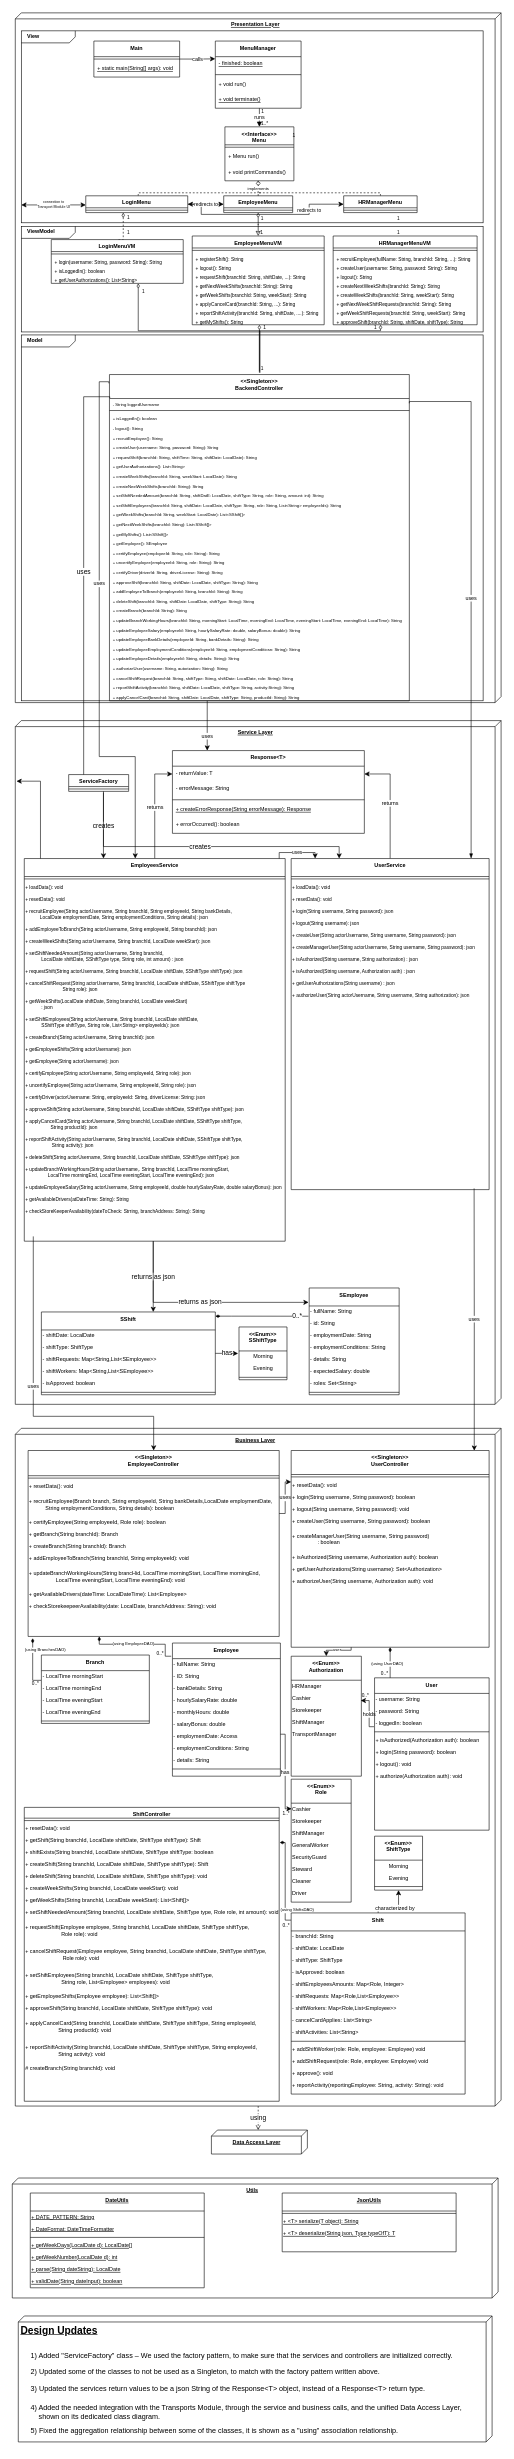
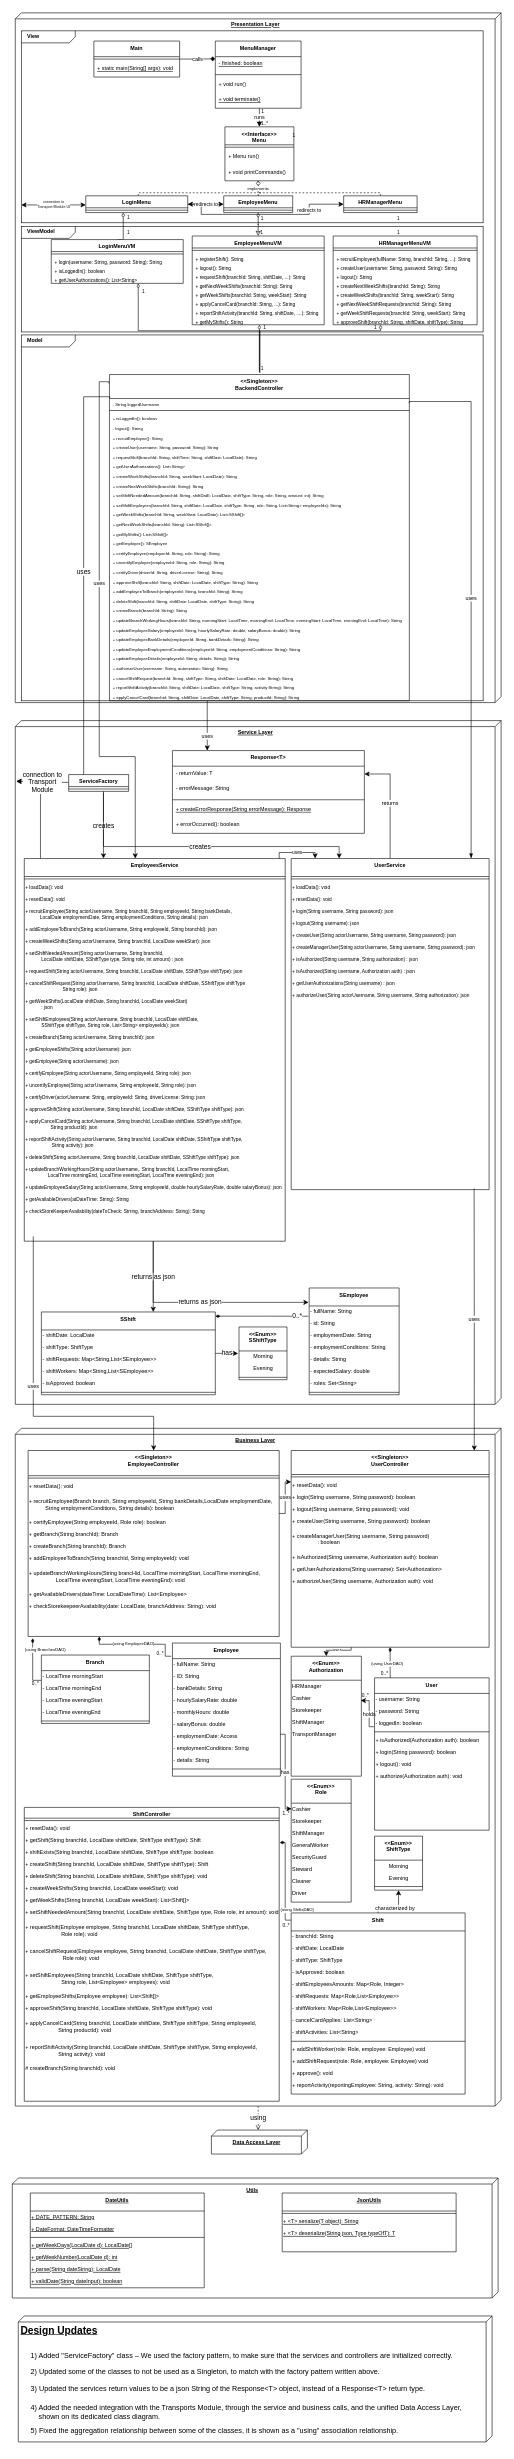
- <mxCell id="235" value="calls" style="edgeStyle=orthogonalEdgeStyle;rounded=0;orthogonalLoop=1;jettySize=auto;html=1;entryX=-0.001;entryY=0.141;entryDx=0;entryDy=0;entryPerimeter=0;fontSize=9;endArrow=classic;endFill=1;" parent="1" source="236" target="241" edge="1"><mxGeometry x="-0.004" relative="1" as="geometry"><mxPoint as="offset" /></mxGeometry></mxCell>
+ <mxCell id="235" value="calls" style="edgeStyle=orthogonalEdgeStyle;rounded=0;orthogonalLoop=1;jettySize=auto;html=1;entryX=-0.001;entryY=0.141;entryDx=0;entryDy=0;entryPerimeter=0;fontSize=9;endArrow=diamond;endFill=1;" parent="1" source="236" target="241" edge="1"><mxGeometry x="-0.004" relative="1" as="geometry"><mxPoint as="offset" /></mxGeometry></mxCell>
- <mxCell id="250" value="" style="edgeStyle=orthogonalEdgeStyle;rounded=0;orthogonalLoop=1;jettySize=auto;html=1;entryX=0.5;entryY=0;entryDx=0;entryDy=0;fontSize=9;endArrow=none;endFill=0;startArrow=diamondThin;startFill=0;dashed=1;" parent="1" source="252" target="261" edge="1"><mxGeometry relative="1" as="geometry"><Array as="points"><mxPoint x="205" y="370" /><mxPoint x="205" y="370" /></Array></mxGeometry></mxCell>
+ <mxCell id="250" value="" style="edgeStyle=orthogonalEdgeStyle;rounded=0;orthogonalLoop=1;jettySize=auto;html=1;entryX=0.5;entryY=0;entryDx=0;entryDy=0;fontSize=9;endArrow=none;endFill=0;startArrow=diamondThin;startFill=0;" parent="1" source="252" target="261" edge="1"><mxGeometry relative="1" as="geometry"><Array as="points"><mxPoint x="205" y="370" /><mxPoint x="205" y="370" /></Array></mxGeometry></mxCell>
+ <mxCell id="307" value="connection to&lt;br&gt;Transport&lt;br&gt;Module" style="edgeStyle=orthogonalEdgeStyle;rounded=0;orthogonalLoop=1;jettySize=auto;html=1;entryX=0.089;entryY=0.998;entryDx=0;entryDy=0;entryPerimeter=0;" parent="1" source="308" target="39" edge="1"><mxGeometry relative="1" as="geometry"><mxPoint x="25" y="1303" as="targetPoint" /><Array as="points"><mxPoint x="65" y="1303" /><mxPoint x="65" y="1302" /></Array></mxGeometry></mxCell>
- <mxCell id="41" value="returns" style="edgeStyle=orthogonalEdgeStyle;rounded=0;orthogonalLoop=1;jettySize=auto;html=1;entryX=0;entryY=0.5;entryDx=0;entryDy=0;fontSize=9;" parent="1" source="102" target="56" edge="1"><mxGeometry relative="1" as="geometry" /></mxCell>
